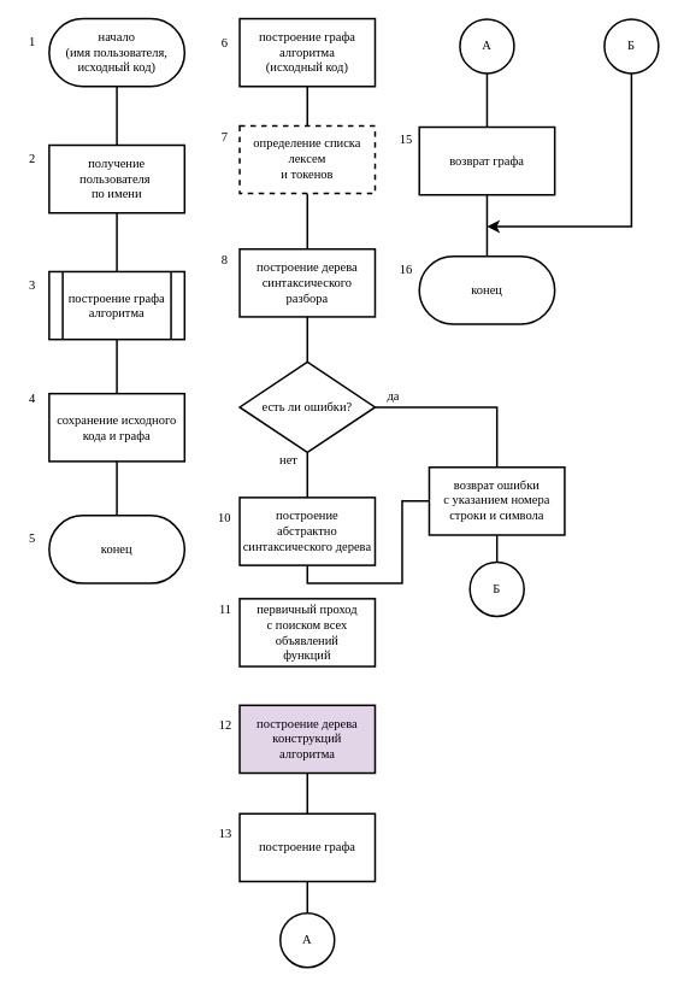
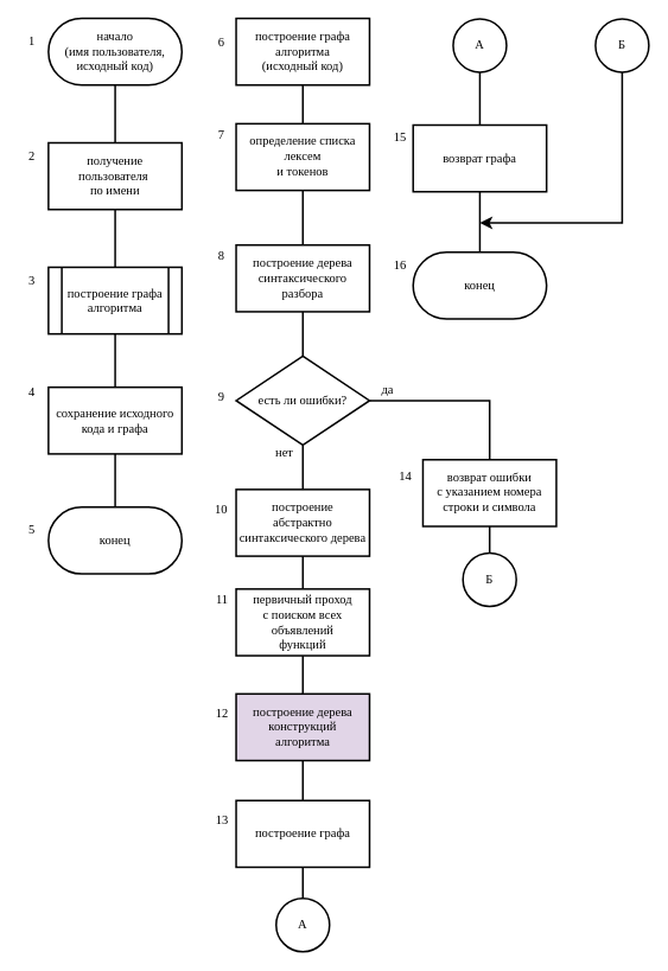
- <mxCell id="14" value="определение списка лексем&lt;br style=&quot;font-size: 14px;&quot;&gt;и токенов" style="rounded=0;whiteSpace=wrap;html=1;strokeWidth=2;fontFamily=Times New Roman;fontSize=14;aspect=fixed;dashed=1;" parent="1" vertex="1"><mxGeometry x="265" y="138.5" width="150" height="75" as="geometry" /></mxCell>
+ <mxCell id="14" value="определение списка лексем&lt;br style=&quot;font-size: 14px;&quot;&gt;и токенов" style="rounded=0;whiteSpace=wrap;html=1;strokeWidth=2;fontFamily=Times New Roman;fontSize=14;aspect=fixed;" parent="1" vertex="1"><mxGeometry x="265" y="138.5" width="150" height="75" as="geometry" /></mxCell>
+ <mxCell id="49" value="&lt;font style=&quot;font-size: 14px;&quot;&gt;9&lt;/font&gt;" style="text;html=1;align=center;verticalAlign=middle;resizable=0;points=[];autosize=1;strokeColor=none;fillColor=none;fontFamily=Times New Roman;fontSize=14;" parent="1" vertex="1"><mxGeometry x="233" y="431.34" width="30" height="30" as="geometry" /></mxCell>
+ <mxCell id="54" value="&lt;font style=&quot;font-size: 14px;&quot;&gt;14&lt;/font&gt;" style="text;html=1;align=center;verticalAlign=middle;resizable=0;points=[];autosize=1;strokeColor=none;fillColor=none;fontFamily=Times New Roman;fontSize=14;" parent="1" vertex="1"><mxGeometry x="435" y="521" width="40" height="30" as="geometry" /></mxCell>
- <mxCell id="22" style="edgeStyle=orthogonalEdgeStyle;rounded=0;orthogonalLoop=1;jettySize=auto;html=1;exitX=0.5;exitY=1;exitDx=0;exitDy=0;endArrow=none;endFill=0;strokeWidth=2;fontFamily=Times New Roman;fontSize=14;" parent="1" source="23" target="21" edge="1"><mxGeometry relative="1" as="geometry" /></mxCell>
+ <mxCell id="22" style="edgeStyle=orthogonalEdgeStyle;rounded=0;orthogonalLoop=1;jettySize=auto;html=1;exitX=0.5;exitY=1;exitDx=0;exitDy=0;endArrow=none;endFill=0;strokeWidth=2;fontFamily=Times New Roman;fontSize=14;" parent="1" source="23" target="29" edge="1"><mxGeometry relative="1" as="geometry" /></mxCell>
+ <mxCell id="28" style="edgeStyle=orthogonalEdgeStyle;rounded=0;orthogonalLoop=1;jettySize=auto;html=1;exitX=0.5;exitY=1;exitDx=0;exitDy=0;entryX=0.5;entryY=0;entryDx=0;entryDy=0;endArrow=none;endFill=0;strokeWidth=2;fontFamily=Times New Roman;fontSize=14;" parent="1" source="29" target="31" edge="1"><mxGeometry relative="1" as="geometry" /></mxCell>
